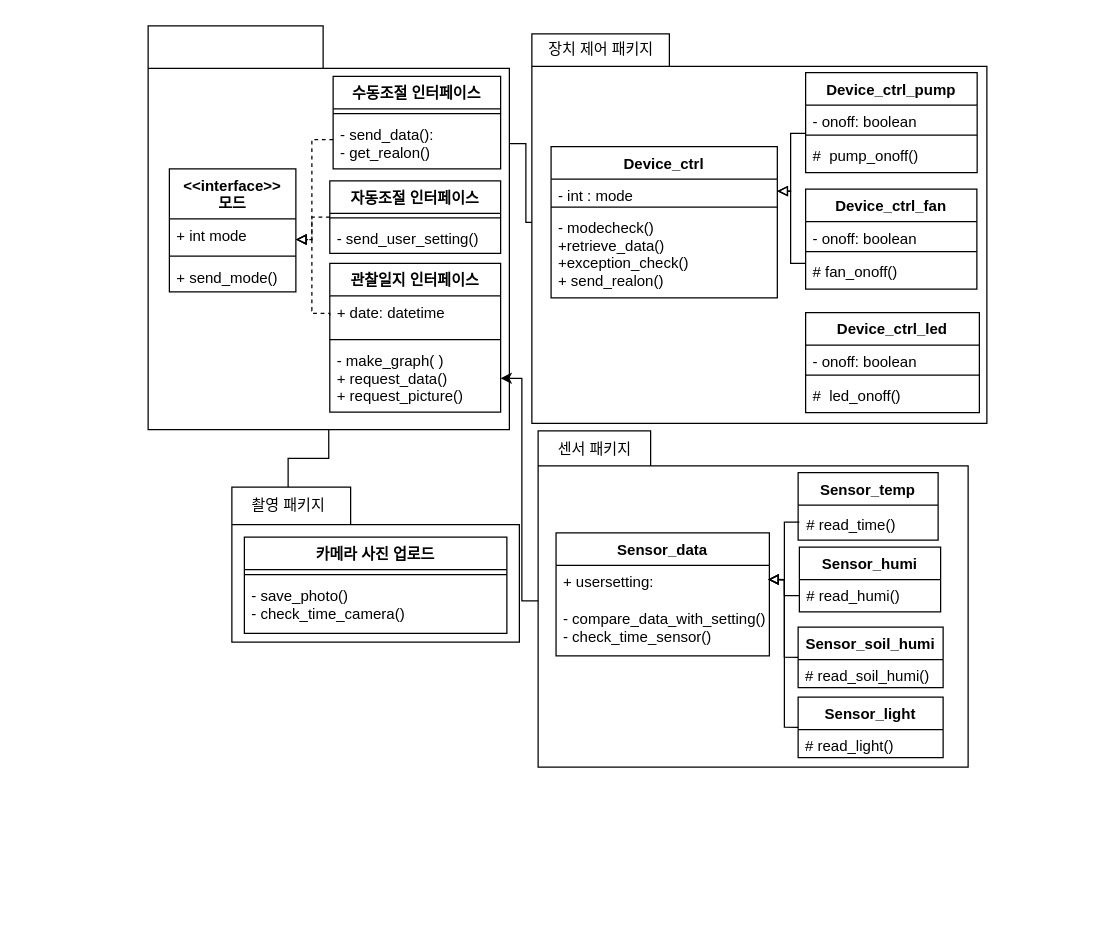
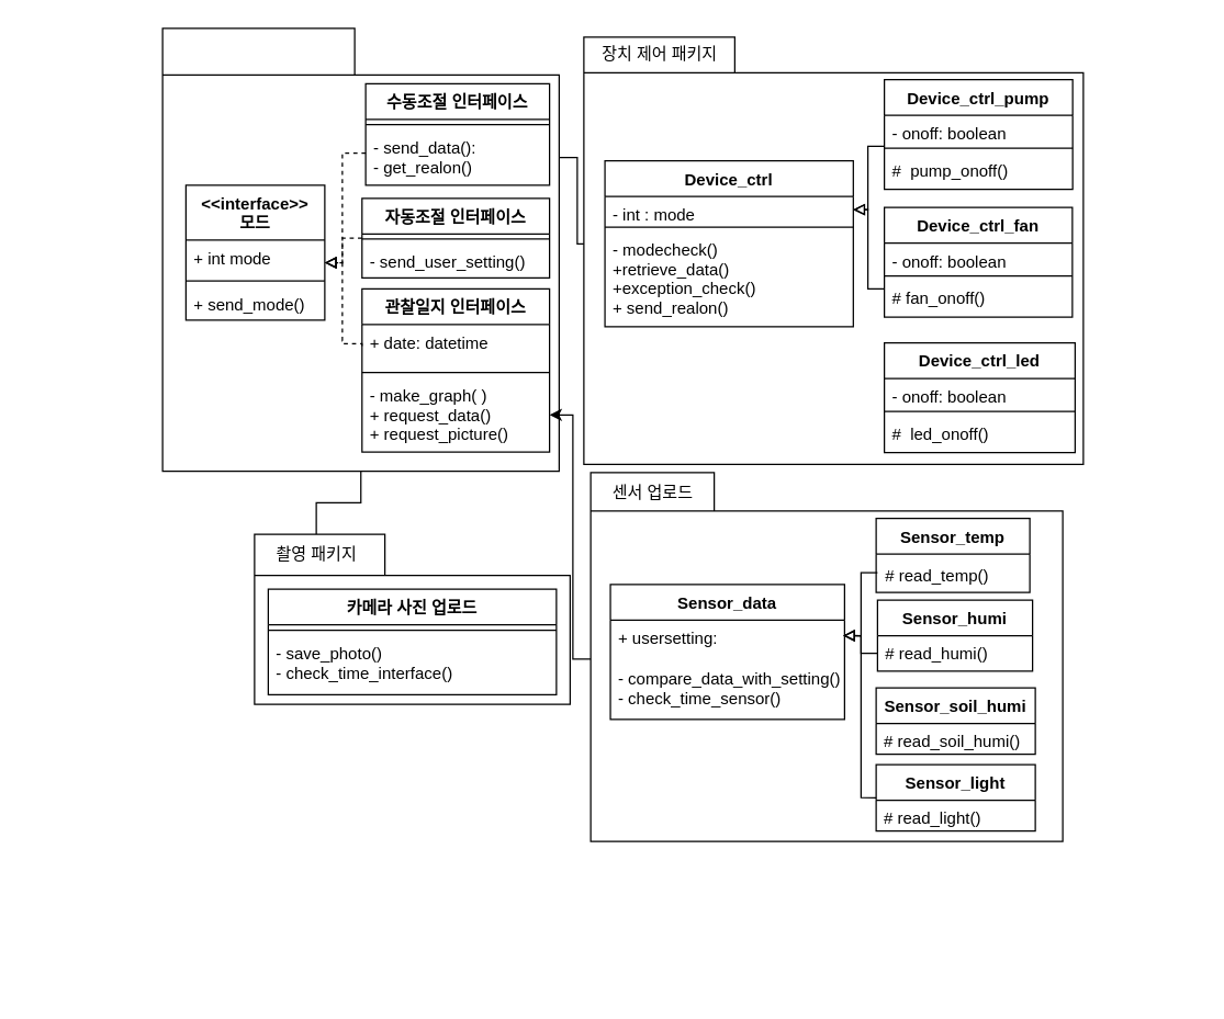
- <mxCell id="55" value="센서 패키지" style="text;html=1;align=center;verticalAlign=middle;resizable=0;points=[];autosize=1;strokeColor=none;fillColor=none;container=0;" parent="51" vertex="1"><mxGeometry x="-44" y="-50" width="90" height="30" as="geometry" /></mxCell>
+ <mxCell id="55" value="센서 업로드" style="text;html=1;align=center;verticalAlign=middle;resizable=0;points=[];autosize=1;strokeColor=none;fillColor=none;container=0;" parent="51" vertex="1"><mxGeometry x="-44" y="-50" width="90" height="30" as="geometry" /></mxCell>
- <mxCell id="67" value="# read_time()" style="text;strokeColor=none;fillColor=none;align=left;verticalAlign=top;spacingLeft=4;spacingRight=4;overflow=hidden;rotatable=0;points=[[0,0.5],[1,0.5]];portConstraint=eastwest;container=0;" parent="51" vertex="1"><mxGeometry x="165" y="11.618" width="142.995" height="25.882" as="geometry" /></mxCell>
+ <mxCell id="67" value="# read_temp()" style="text;strokeColor=none;fillColor=none;align=left;verticalAlign=top;spacingLeft=4;spacingRight=4;overflow=hidden;rotatable=0;points=[[0,0.5],[1,0.5]];portConstraint=eastwest;container=0;" parent="51" vertex="1"><mxGeometry x="165" y="11.618" width="142.995" height="25.882" as="geometry" /></mxCell>
- <mxCell id="6" value="- save_photo()&#10;- check_time_camera()&#10;" style="text;strokeColor=none;fillColor=none;align=left;verticalAlign=top;spacingLeft=4;spacingRight=4;overflow=hidden;rotatable=0;points=[[0,0.5],[1,0.5]];portConstraint=eastwest;" parent="4" vertex="1"><mxGeometry y="34" width="210" height="43" as="geometry" /></mxCell>
+ <mxCell id="6" value="- save_photo()&#10;- check_time_interface()&#10;" style="text;strokeColor=none;fillColor=none;align=left;verticalAlign=top;spacingLeft=4;spacingRight=4;overflow=hidden;rotatable=0;points=[[0,0.5],[1,0.5]];portConstraint=eastwest;" parent="4" vertex="1"><mxGeometry y="34" width="210" height="43" as="geometry" /></mxCell>
- <mxCell id="72" style="edgeStyle=orthogonalEdgeStyle;rounded=0;orthogonalLoop=1;jettySize=auto;html=1;exitX=0;exitY=0.5;exitDx=0;exitDy=0;startArrow=none;startFill=0;endArrow=block;endFill=0;" edge="1" parent="51" source="62" target="56"><mxGeometry relative="1" as="geometry"><Array as="points"><mxPoint x="153" y="131" /><mxPoint x="153" y="69" /></Array></mxGeometry></mxCell>
